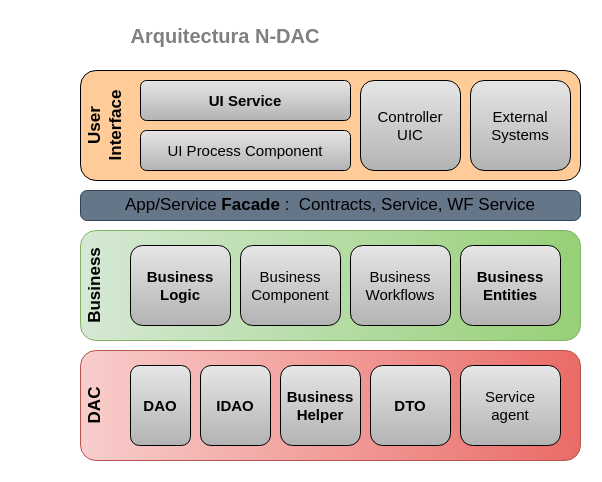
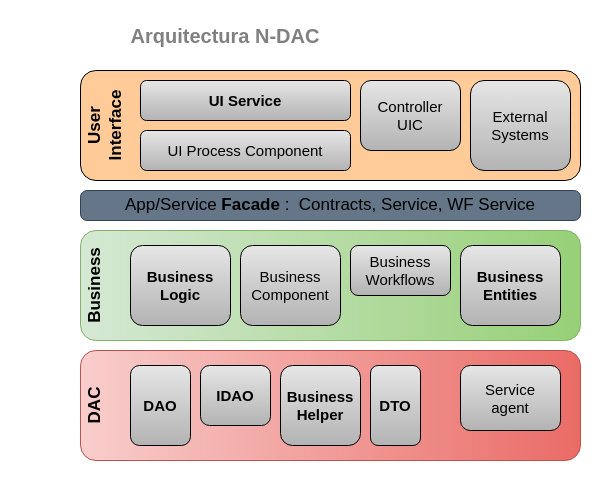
- <mxCell id="6" value="Controller&lt;br&gt;UIC" style="rounded=1;whiteSpace=wrap;html=1;shadow=0;glass=0;sketch=0;fontSize=15;fontColor=#000000;fillColor=#E6E6E6;gradientColor=#B3B3B3;labelBackgroundColor=none;fontStyle=0" parent="1" vertex="1"><mxGeometry x="360" y="80" width="100" height="90" as="geometry" /></mxCell>
+ <mxCell id="6" value="Controller&lt;br&gt;UIC" style="rounded=1;whiteSpace=wrap;html=1;shadow=0;glass=0;sketch=0;fontSize=15;fontColor=#000000;fillColor=#E6E6E6;gradientColor=#B3B3B3;labelBackgroundColor=none;fontStyle=0" parent="1" vertex="1"><mxGeometry x="360" y="80" width="100" height="70" as="geometry" /></mxCell>
- <mxCell id="12" value="Business&lt;br&gt;Workflows" style="rounded=1;whiteSpace=wrap;html=1;shadow=0;glass=0;sketch=0;fontSize=15;fontColor=#000000;fillColor=#E6E6E6;gradientColor=#B3B3B3;labelBackgroundColor=none;fontStyle=0" parent="1" vertex="1"><mxGeometry x="350" y="245" width="100" height="80" as="geometry" /></mxCell>
+ <mxCell id="12" value="Business&lt;br&gt;Workflows" style="rounded=1;whiteSpace=wrap;html=1;shadow=0;glass=0;sketch=0;fontSize=15;fontColor=#000000;fillColor=#E6E6E6;gradientColor=#B3B3B3;labelBackgroundColor=none;fontStyle=0" parent="1" vertex="1"><mxGeometry x="350" y="245" width="100" height="50" as="geometry" /></mxCell>
- <mxCell id="19" value="IDAO" style="rounded=1;whiteSpace=wrap;html=1;shadow=0;glass=0;sketch=0;fontSize=15;fontColor=#000000;fillColor=#E6E6E6;gradientColor=#B3B3B3;labelBackgroundColor=none;fontStyle=1" parent="1" vertex="1"><mxGeometry x="200" y="365" width="70" height="80" as="geometry" /></mxCell>
+ <mxCell id="19" value="IDAO" style="rounded=1;whiteSpace=wrap;html=1;shadow=0;glass=0;sketch=0;fontSize=15;fontColor=#000000;fillColor=#E6E6E6;gradientColor=#B3B3B3;labelBackgroundColor=none;fontStyle=1" parent="1" vertex="1"><mxGeometry x="200" y="365" width="70" height="60" as="geometry" /></mxCell>
- <mxCell id="21" value="DTO" style="rounded=1;whiteSpace=wrap;html=1;shadow=0;glass=0;sketch=0;fontSize=15;fontColor=#000000;fillColor=#E6E6E6;gradientColor=#B3B3B3;labelBackgroundColor=none;fontStyle=1" parent="1" vertex="1"><mxGeometry x="370" y="365" width="80" height="80" as="geometry" /></mxCell>
+ <mxCell id="21" value="DTO" style="rounded=1;whiteSpace=wrap;html=1;shadow=0;glass=0;sketch=0;fontSize=15;fontColor=#000000;fillColor=#E6E6E6;gradientColor=#B3B3B3;labelBackgroundColor=none;fontStyle=1" parent="1" vertex="1"><mxGeometry x="370" y="365" width="50" height="80" as="geometry" /></mxCell>
- <mxCell id="17" value="Service&lt;br&gt;agent" style="rounded=1;whiteSpace=wrap;html=1;shadow=0;glass=0;sketch=0;fontSize=15;fontColor=#000000;fillColor=#E6E6E6;gradientColor=#B3B3B3;labelBackgroundColor=none;fontStyle=0" parent="1" vertex="1"><mxGeometry x="460" y="365" width="100" height="80" as="geometry" /></mxCell>
+ <mxCell id="17" value="Service&lt;br&gt;agent" style="rounded=1;whiteSpace=wrap;html=1;shadow=0;glass=0;sketch=0;fontSize=15;fontColor=#000000;fillColor=#E6E6E6;gradientColor=#B3B3B3;labelBackgroundColor=none;fontStyle=0" parent="1" vertex="1"><mxGeometry x="460" y="365" width="100" height="65" as="geometry" /></mxCell>
